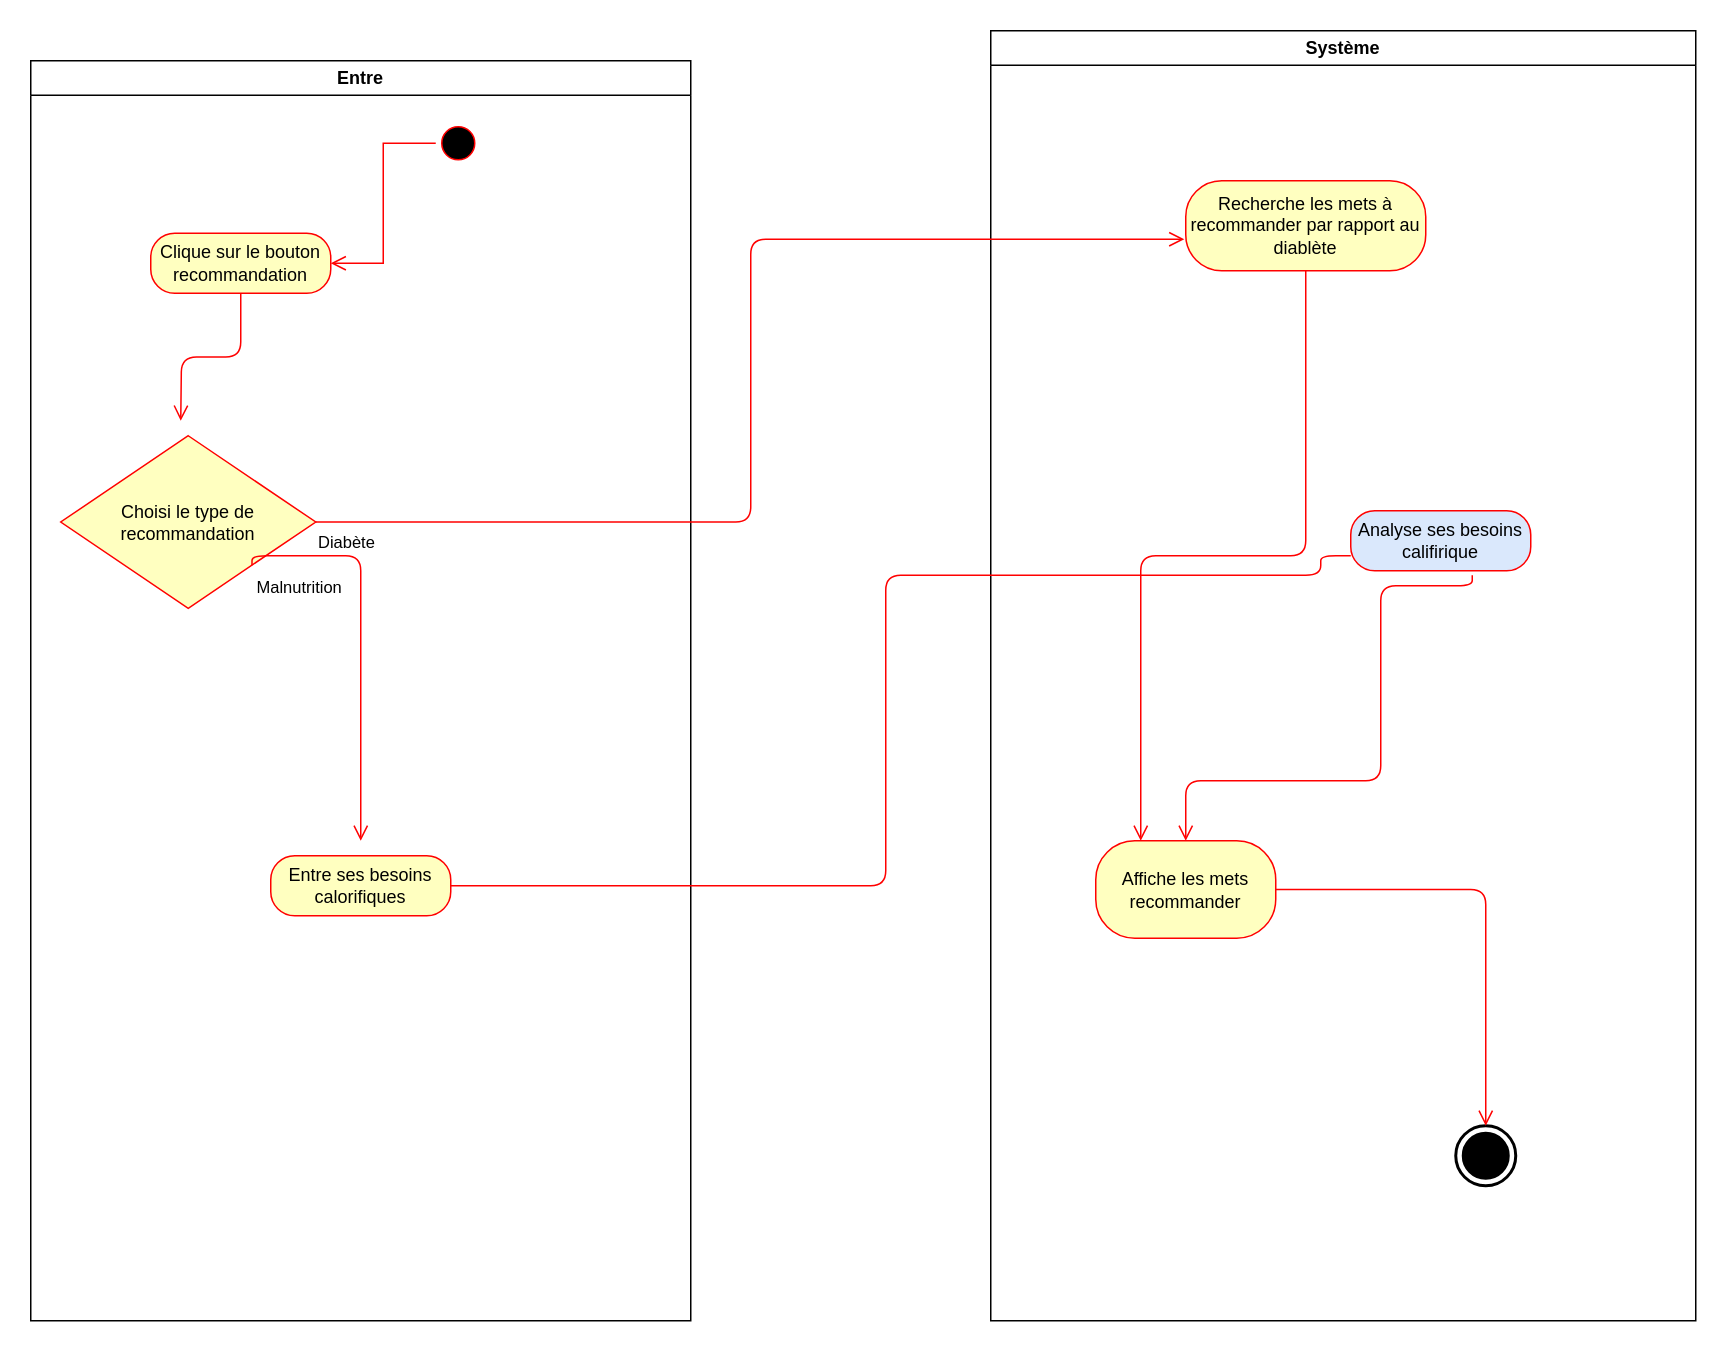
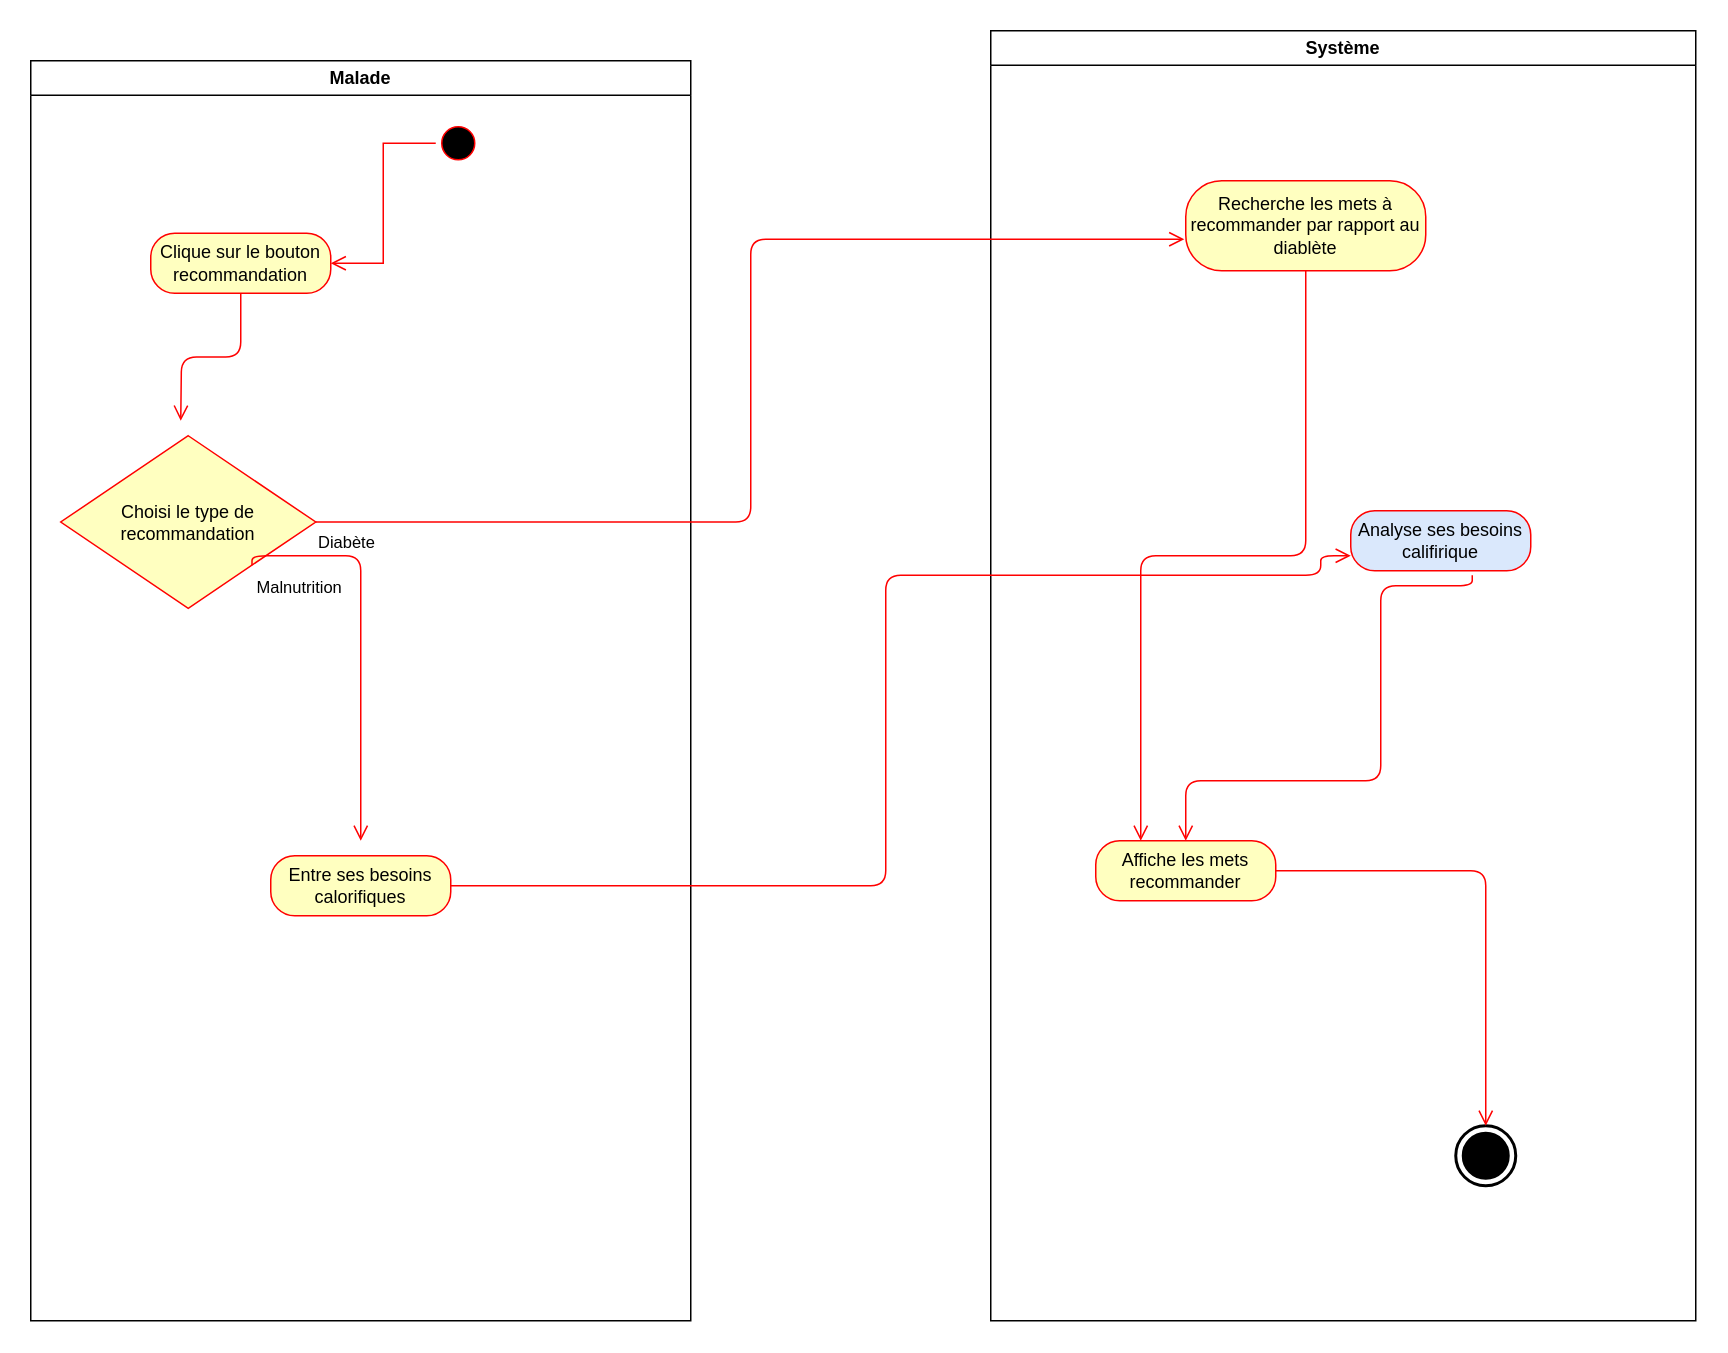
- <mxCell id="2" value="Entre" style="swimlane;whiteSpace=wrap" parent="1" vertex="1"><mxGeometry x="20" y="40" width="440" height="840" as="geometry" /></mxCell>
+ <mxCell id="2" value="Malade" style="swimlane;whiteSpace=wrap" parent="1" vertex="1"><mxGeometry x="20" y="40" width="440" height="840" as="geometry" /></mxCell>
- <mxCell id="19" value="" style="edgeStyle=orthogonalEdgeStyle;html=1;verticalAlign=bottom;endArrow=none;endSize=8;strokeColor=#ff0000;entryX=0;entryY=0.75;entryDx=0;entryDy=0;" parent="1" source="8" edge="1" target="11"><mxGeometry relative="1" as="geometry"><mxPoint x="140" y="630" as="targetPoint" /><Array as="points"><mxPoint x="590" y="590" /><mxPoint x="590" y="383" /><mxPoint x="880" y="383" /><mxPoint x="880" y="370" /></Array></mxGeometry></mxCell>
+ <mxCell id="19" value="" style="edgeStyle=orthogonalEdgeStyle;html=1;verticalAlign=bottom;endArrow=open;endSize=8;strokeColor=#ff0000;entryX=0;entryY=0.75;entryDx=0;entryDy=0;" parent="1" source="8" edge="1" target="11"><mxGeometry relative="1" as="geometry"><mxPoint x="140" y="630" as="targetPoint" /><Array as="points"><mxPoint x="590" y="590" /><mxPoint x="590" y="383" /><mxPoint x="880" y="383" /><mxPoint x="880" y="370" /></Array></mxGeometry></mxCell>
- <mxCell id="13" value="Affiche les mets recommander" style="rounded=1;whiteSpace=wrap;html=1;arcSize=40;fontColor=#000000;fillColor=#ffffc0;strokeColor=#ff0000;" vertex="1" parent="9"><mxGeometry x="70" y="540" width="120" height="65" as="geometry" /></mxCell>
+ <mxCell id="13" value="Affiche les mets recommander" style="rounded=1;whiteSpace=wrap;html=1;arcSize=40;fontColor=#000000;fillColor=#ffffc0;strokeColor=#ff0000;" vertex="1" parent="9"><mxGeometry x="70" y="540" width="120" height="40" as="geometry" /></mxCell>
